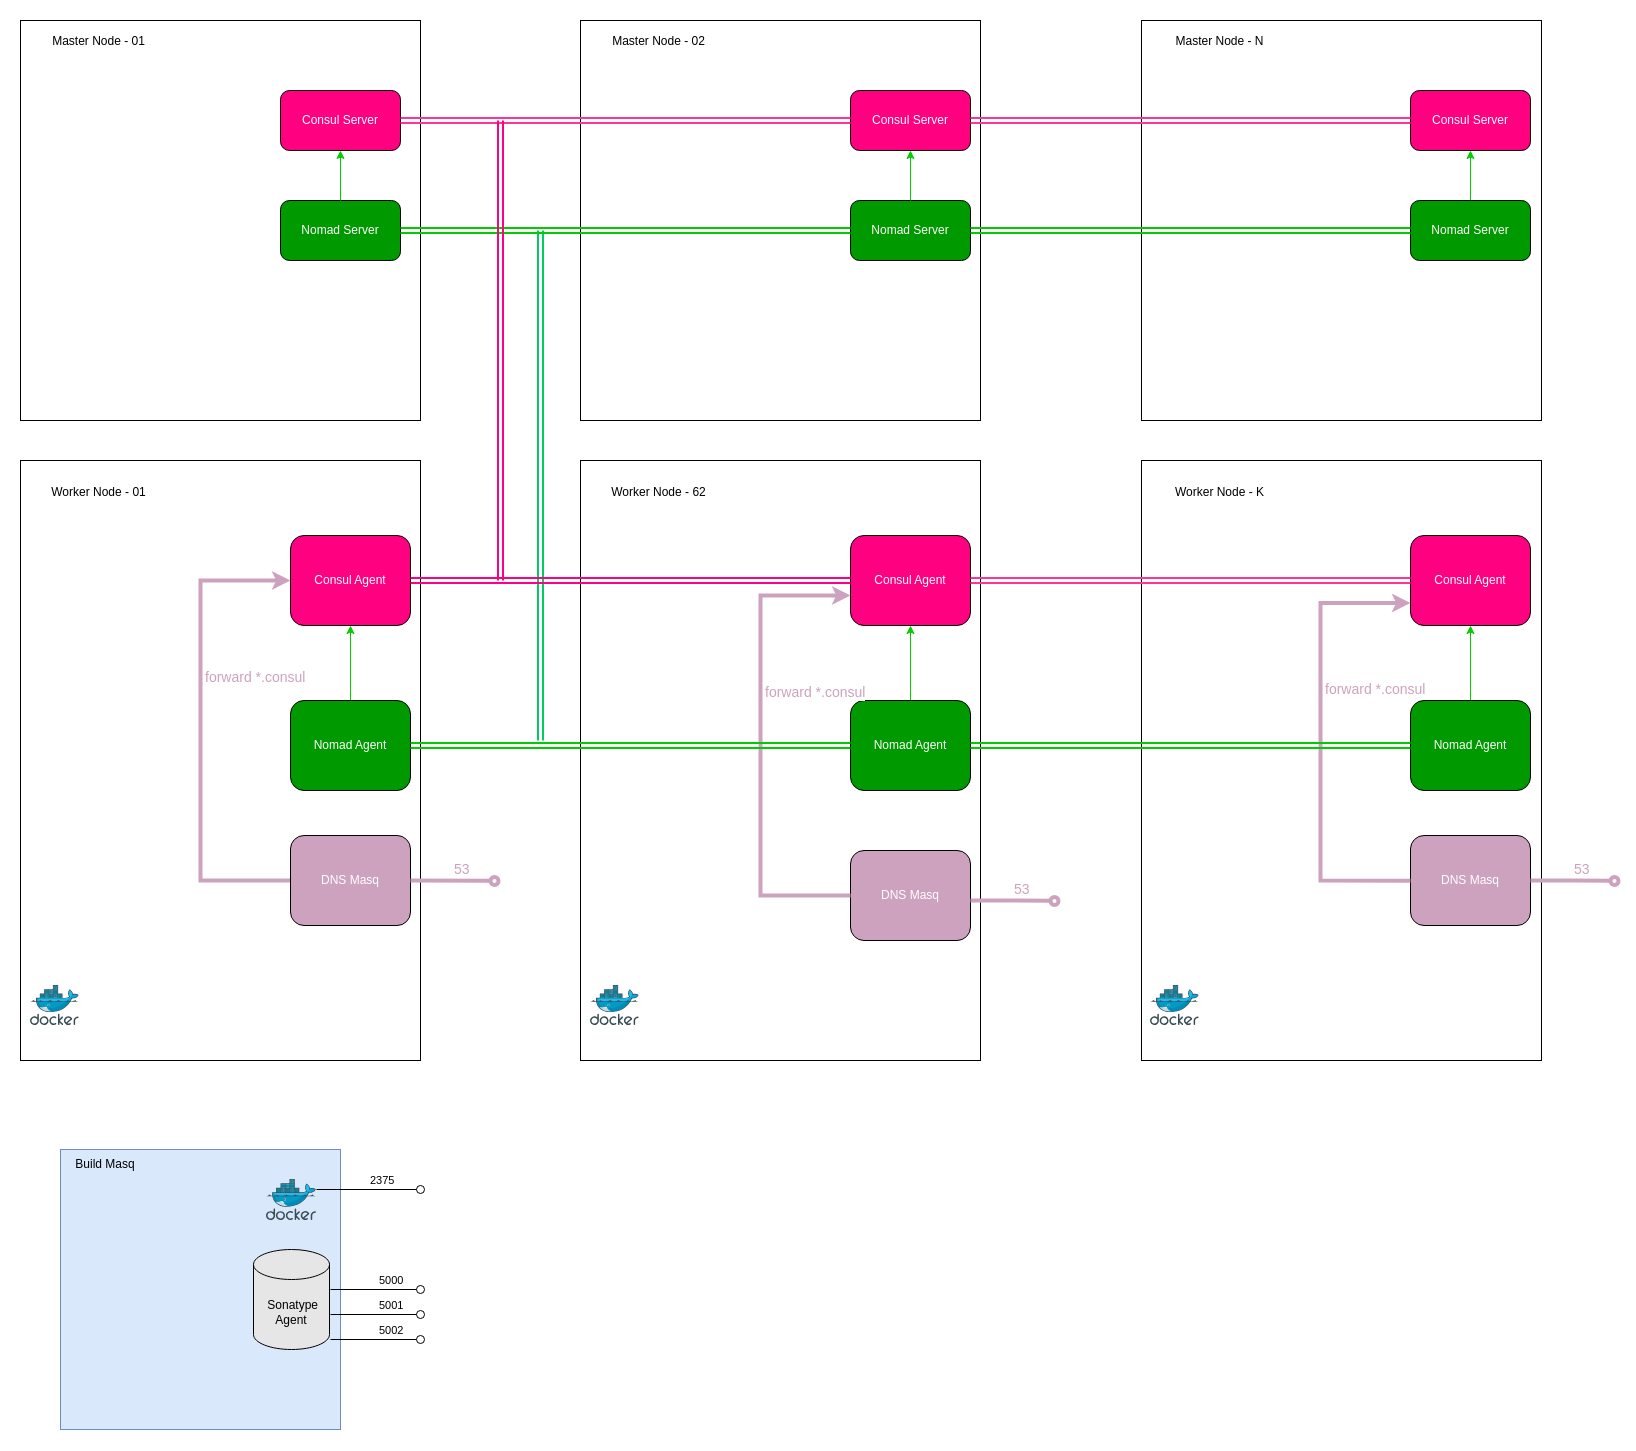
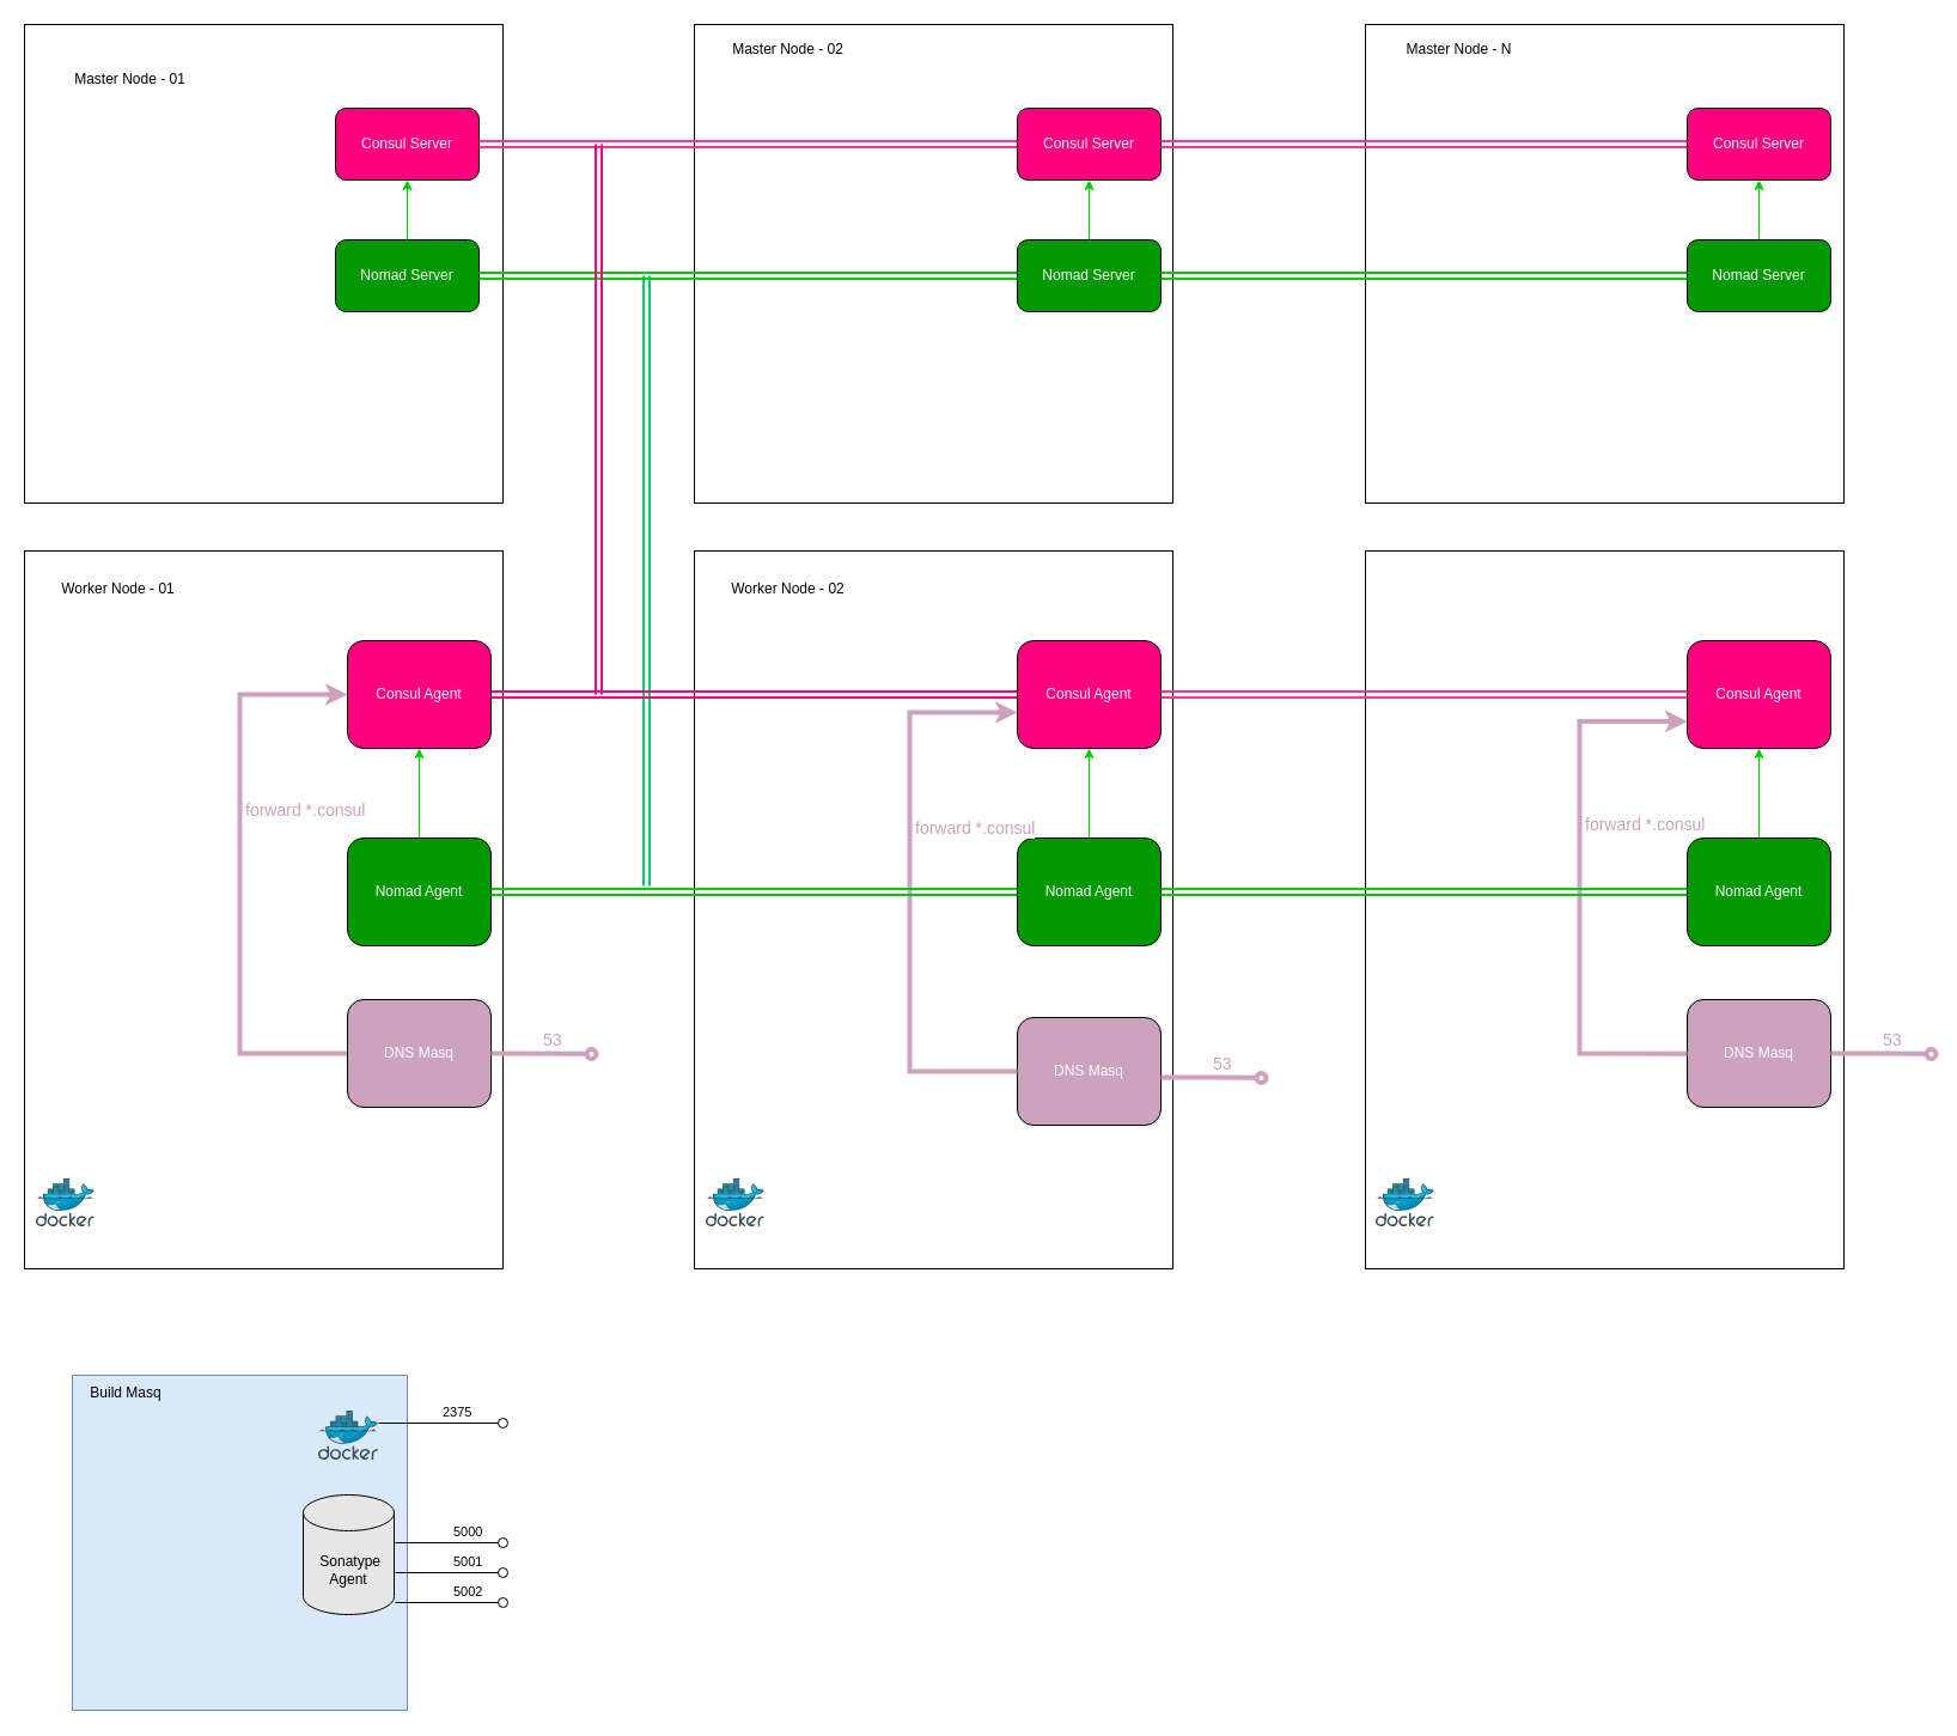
- <mxCell id="50" value="Master Node - 01" style="text;html=1;strokeColor=none;fillColor=none;align=center;verticalAlign=middle;whiteSpace=wrap;rounded=0;" parent="1" vertex="1"><mxGeometry x="20" y="20" width="157.143" height="42.857" as="geometry" /></mxCell>
+ <mxCell id="50" value="Master Node - 01" style="text;html=1;strokeColor=none;fillColor=none;align=center;verticalAlign=middle;whiteSpace=wrap;rounded=0;" parent="1" vertex="1"><mxGeometry x="30" y="45" width="157.143" height="42.857" as="geometry" /></mxCell>
- <mxCell id="26" value="Worker Node - 62" style="text;html=1;strokeColor=none;fillColor=none;align=center;verticalAlign=middle;whiteSpace=wrap;rounded=0;" parent="24" vertex="1"><mxGeometry width="157.143" height="64.286" as="geometry" /></mxCell>
+ <mxCell id="26" value="Worker Node - 02" style="text;html=1;strokeColor=none;fillColor=none;align=center;verticalAlign=middle;whiteSpace=wrap;rounded=0;" parent="24" vertex="1"><mxGeometry width="157.143" height="64.286" as="geometry" /></mxCell>
- <mxCell id="36" value="Worker Node - K" style="text;html=1;strokeColor=none;fillColor=none;align=center;verticalAlign=middle;whiteSpace=wrap;rounded=0;" parent="34" vertex="1"><mxGeometry width="157.143" height="64.286" as="geometry" /></mxCell>
